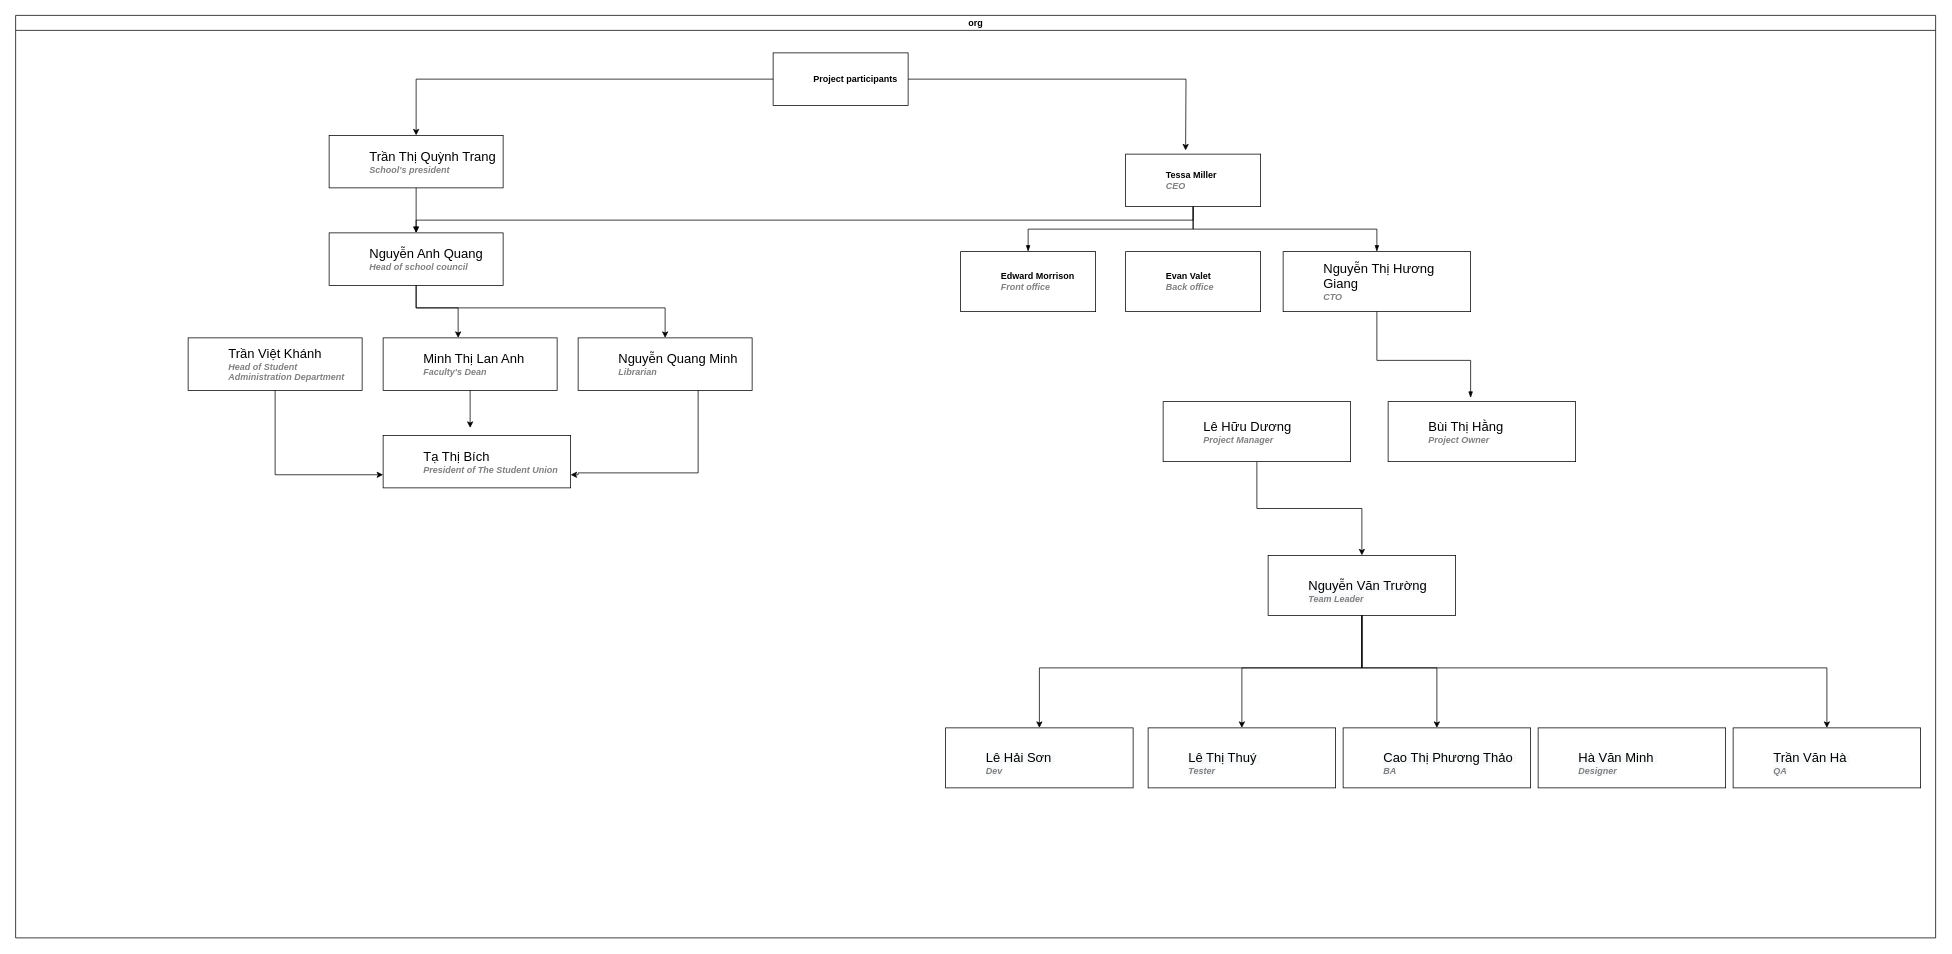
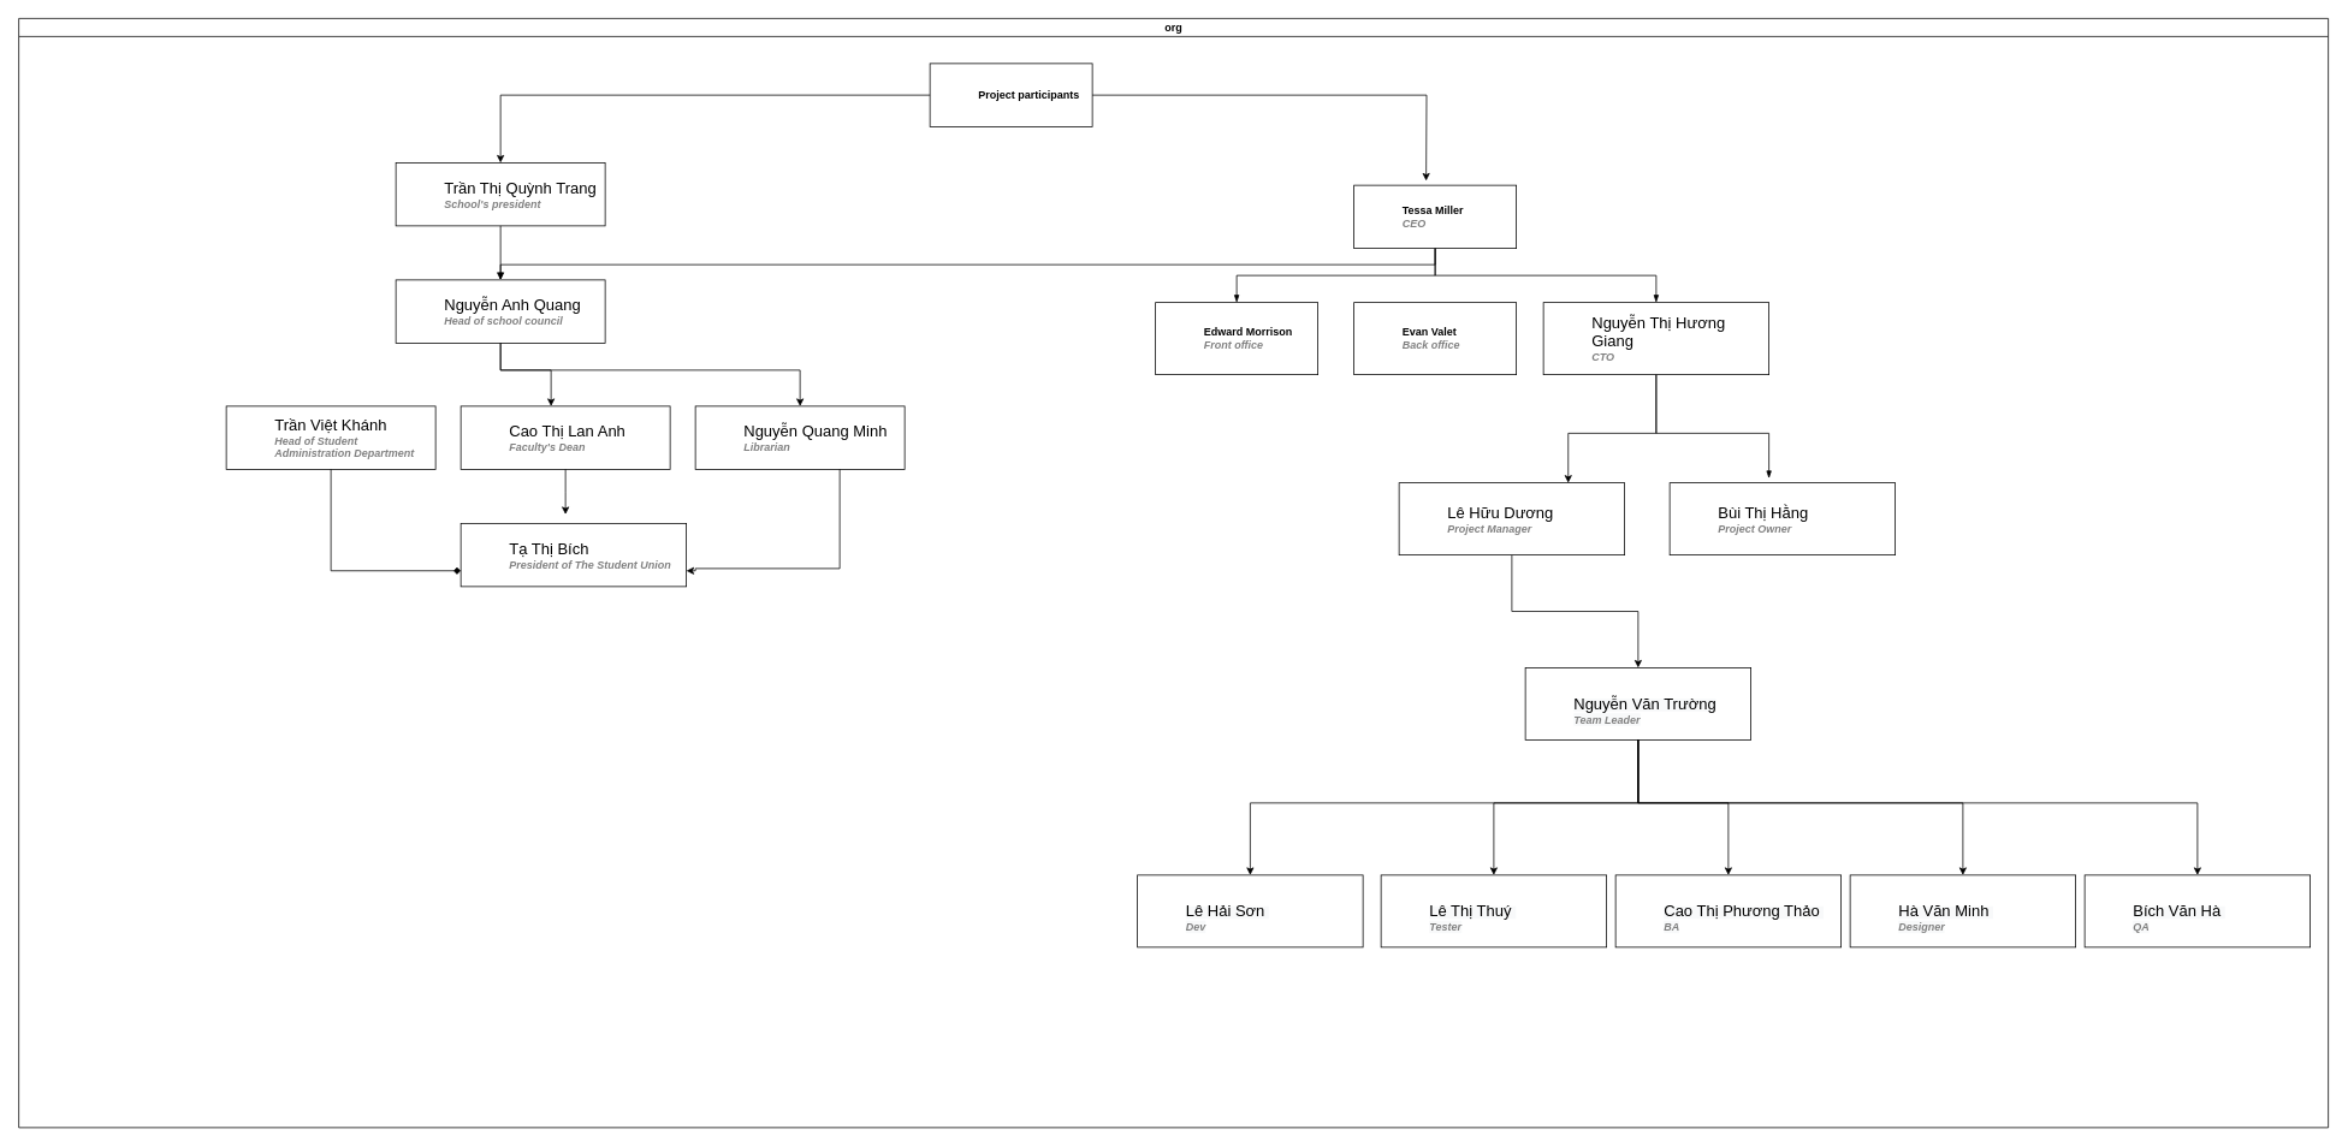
+ <mxCell id="9" style="edgeStyle=orthogonalEdgeStyle;rounded=0;orthogonalLoop=1;jettySize=auto;html=1;entryX=0.75;entryY=0;entryDx=0;entryDy=0;" edge="1" parent="2" source="10" target="13"><mxGeometry relative="1" as="geometry"><Array as="points"><mxPoint x="1815" y="460" /><mxPoint x="1718" y="460" /></Array></mxGeometry></mxCell>
- <mxCell id="33" value="&lt;span style=&quot;font-weight: normal; font-size: 13pt; font-family: Calibri, Arial;&quot; data-sheets-userformat=&quot;{&amp;quot;2&amp;quot;:15273,&amp;quot;3&amp;quot;:{&amp;quot;1&amp;quot;:0},&amp;quot;6&amp;quot;:{&amp;quot;1&amp;quot;:[{&amp;quot;1&amp;quot;:2,&amp;quot;2&amp;quot;:0,&amp;quot;5&amp;quot;:{&amp;quot;1&amp;quot;:2,&amp;quot;2&amp;quot;:0}},{&amp;quot;1&amp;quot;:0,&amp;quot;2&amp;quot;:0,&amp;quot;3&amp;quot;:3},{&amp;quot;1&amp;quot;:1,&amp;quot;2&amp;quot;:0,&amp;quot;4&amp;quot;:1}]},&amp;quot;8&amp;quot;:{&amp;quot;1&amp;quot;:[{&amp;quot;1&amp;quot;:2,&amp;quot;2&amp;quot;:0,&amp;quot;5&amp;quot;:{&amp;quot;1&amp;quot;:2,&amp;quot;2&amp;quot;:0}},{&amp;quot;1&amp;quot;:0,&amp;quot;2&amp;quot;:0,&amp;quot;3&amp;quot;:3},{&amp;quot;1&amp;quot;:1,&amp;quot;2&amp;quot;:0,&amp;quot;4&amp;quot;:1}]},&amp;quot;10&amp;quot;:1,&amp;quot;11&amp;quot;:0,&amp;quot;12&amp;quot;:0,&amp;quot;14&amp;quot;:{&amp;quot;1&amp;quot;:2,&amp;quot;2&amp;quot;:0},&amp;quot;15&amp;quot;:&amp;quot;Calibri, sans-serif&amp;quot;,&amp;quot;16&amp;quot;:13}&quot; data-sheets-value=&quot;{&amp;quot;1&amp;quot;:2,&amp;quot;2&amp;quot;:&amp;quot;Cao Thị Lan Anh (đại diện)&amp;quot;}&quot;&gt;Minh Thị Lan Anh&amp;nbsp;&lt;/span&gt;&lt;br&gt;&lt;font color=&quot;#808080&quot;&gt;&lt;i&gt;Faculty's Dean&lt;/i&gt;&lt;/font&gt;" style="label;image=https://cdn3.iconfinder.com/data/icons/user-avatars-1/512/users-3-128.png;whiteSpace=wrap;html=1;rounded=0;glass=0;treeMoving=1;treeFolding=1;" vertex="1" parent="2"><mxGeometry x="490" y="430" width="232" height="70" as="geometry" /></mxCell>
+ <mxCell id="33" value="&lt;span style=&quot;font-weight: normal; font-size: 13pt; font-family: Calibri, Arial;&quot; data-sheets-userformat=&quot;{&amp;quot;2&amp;quot;:15273,&amp;quot;3&amp;quot;:{&amp;quot;1&amp;quot;:0},&amp;quot;6&amp;quot;:{&amp;quot;1&amp;quot;:[{&amp;quot;1&amp;quot;:2,&amp;quot;2&amp;quot;:0,&amp;quot;5&amp;quot;:{&amp;quot;1&amp;quot;:2,&amp;quot;2&amp;quot;:0}},{&amp;quot;1&amp;quot;:0,&amp;quot;2&amp;quot;:0,&amp;quot;3&amp;quot;:3},{&amp;quot;1&amp;quot;:1,&amp;quot;2&amp;quot;:0,&amp;quot;4&amp;quot;:1}]},&amp;quot;8&amp;quot;:{&amp;quot;1&amp;quot;:[{&amp;quot;1&amp;quot;:2,&amp;quot;2&amp;quot;:0,&amp;quot;5&amp;quot;:{&amp;quot;1&amp;quot;:2,&amp;quot;2&amp;quot;:0}},{&amp;quot;1&amp;quot;:0,&amp;quot;2&amp;quot;:0,&amp;quot;3&amp;quot;:3},{&amp;quot;1&amp;quot;:1,&amp;quot;2&amp;quot;:0,&amp;quot;4&amp;quot;:1}]},&amp;quot;10&amp;quot;:1,&amp;quot;11&amp;quot;:0,&amp;quot;12&amp;quot;:0,&amp;quot;14&amp;quot;:{&amp;quot;1&amp;quot;:2,&amp;quot;2&amp;quot;:0},&amp;quot;15&amp;quot;:&amp;quot;Calibri, sans-serif&amp;quot;,&amp;quot;16&amp;quot;:13}&quot; data-sheets-value=&quot;{&amp;quot;1&amp;quot;:2,&amp;quot;2&amp;quot;:&amp;quot;Cao Thị Lan Anh (đại diện)&amp;quot;}&quot;&gt;Cao Thị Lan Anh&amp;nbsp;&lt;/span&gt;&lt;br&gt;&lt;font color=&quot;#808080&quot;&gt;&lt;i&gt;Faculty's Dean&lt;/i&gt;&lt;/font&gt;" style="label;image=https://cdn3.iconfinder.com/data/icons/user-avatars-1/512/users-3-128.png;whiteSpace=wrap;html=1;rounded=0;glass=0;treeMoving=1;treeFolding=1;" vertex="1" parent="2"><mxGeometry x="490" y="430" width="232" height="70" as="geometry" /></mxCell>
- <mxCell id="37" style="edgeStyle=orthogonalEdgeStyle;rounded=0;orthogonalLoop=1;jettySize=auto;html=1;entryX=0;entryY=0.75;entryDx=0;entryDy=0;" edge="1" parent="2" source="31" target="36"><mxGeometry relative="1" as="geometry"><mxPoint x="346" y="650" as="targetPoint" /><Array as="points"><mxPoint x="346" y="613" /></Array></mxGeometry></mxCell>
+ <mxCell id="37" style="edgeStyle=orthogonalEdgeStyle;rounded=0;orthogonalLoop=1;jettySize=auto;html=1;entryX=0;entryY=0.75;entryDx=0;entryDy=0;endArrow=diamond;" edge="1" parent="2" source="31" target="36"><mxGeometry relative="1" as="geometry"><mxPoint x="346" y="650" as="targetPoint" /><Array as="points"><mxPoint x="346" y="613" /></Array></mxGeometry></mxCell>
+ <mxCell id="23" style="edgeStyle=orthogonalEdgeStyle;rounded=0;orthogonalLoop=1;jettySize=auto;html=1;entryX=0.5;entryY=0;entryDx=0;entryDy=0;" edge="1" target="24" source="16" parent="2"><mxGeometry relative="1" as="geometry"><mxPoint x="1785" y="585" as="sourcePoint" /><Array as="points"><mxPoint x="1795" y="870" /><mxPoint x="2155" y="870" /></Array></mxGeometry></mxCell>
- <mxCell id="26" value="&lt;br&gt;&lt;font style=&quot;font-family: Helvetica; font-size: 12px; font-style: normal; font-variant-ligatures: normal; font-variant-caps: normal; font-weight: 700; letter-spacing: normal; orphans: 2; text-align: left; text-indent: 0px; text-transform: none; widows: 2; word-spacing: 0px; -webkit-text-stroke-width: 0px; background-color: rgb(248, 249, 250); text-decoration-thickness: initial; text-decoration-style: initial; text-decoration-color: initial;&quot; color=&quot;#808080&quot;&gt;&lt;span style=&quot;color: rgb(0, 0, 0); font-weight: normal; font-size: 13pt; font-family: Calibri, Arial;&quot; data-sheets-userformat=&quot;{&amp;quot;2&amp;quot;:15273,&amp;quot;3&amp;quot;:{&amp;quot;1&amp;quot;:0},&amp;quot;6&amp;quot;:{&amp;quot;1&amp;quot;:[{&amp;quot;1&amp;quot;:2,&amp;quot;2&amp;quot;:0,&amp;quot;5&amp;quot;:{&amp;quot;1&amp;quot;:2,&amp;quot;2&amp;quot;:0}},{&amp;quot;1&amp;quot;:0,&amp;quot;2&amp;quot;:0,&amp;quot;3&amp;quot;:3},{&amp;quot;1&amp;quot;:1,&amp;quot;2&amp;quot;:0,&amp;quot;4&amp;quot;:1}]},&amp;quot;8&amp;quot;:{&amp;quot;1&amp;quot;:[{&amp;quot;1&amp;quot;:2,&amp;quot;2&amp;quot;:0,&amp;quot;5&amp;quot;:{&amp;quot;1&amp;quot;:2,&amp;quot;2&amp;quot;:0}},{&amp;quot;1&amp;quot;:0,&amp;quot;2&amp;quot;:0,&amp;quot;3&amp;quot;:3},{&amp;quot;1&amp;quot;:1,&amp;quot;2&amp;quot;:0,&amp;quot;4&amp;quot;:1}]},&amp;quot;10&amp;quot;:1,&amp;quot;11&amp;quot;:0,&amp;quot;12&amp;quot;:0,&amp;quot;14&amp;quot;:{&amp;quot;1&amp;quot;:2,&amp;quot;2&amp;quot;:0},&amp;quot;15&amp;quot;:&amp;quot;Calibri, sans-serif&amp;quot;,&amp;quot;16&amp;quot;:13}&quot; data-sheets-value=&quot;{&amp;quot;1&amp;quot;:2,&amp;quot;2&amp;quot;:&amp;quot;Nguyễn Văn Trường&amp;quot;}&quot;&gt;&lt;span style=&quot;font-size: 13pt;&quot; data-sheets-userformat=&quot;{&amp;quot;2&amp;quot;:15273,&amp;quot;3&amp;quot;:{&amp;quot;1&amp;quot;:0},&amp;quot;6&amp;quot;:{&amp;quot;1&amp;quot;:[{&amp;quot;1&amp;quot;:2,&amp;quot;2&amp;quot;:0,&amp;quot;5&amp;quot;:{&amp;quot;1&amp;quot;:2,&amp;quot;2&amp;quot;:0}},{&amp;quot;1&amp;quot;:0,&amp;quot;2&amp;quot;:0,&amp;quot;3&amp;quot;:3},{&amp;quot;1&amp;quot;:1,&amp;quot;2&amp;quot;:0,&amp;quot;4&amp;quot;:1}]},&amp;quot;8&amp;quot;:{&amp;quot;1&amp;quot;:[{&amp;quot;1&amp;quot;:2,&amp;quot;2&amp;quot;:0,&amp;quot;5&amp;quot;:{&amp;quot;1&amp;quot;:2,&amp;quot;2&amp;quot;:0}},{&amp;quot;1&amp;quot;:0,&amp;quot;2&amp;quot;:0,&amp;quot;3&amp;quot;:3},{&amp;quot;1&amp;quot;:1,&amp;quot;2&amp;quot;:0,&amp;quot;4&amp;quot;:1}]},&amp;quot;10&amp;quot;:1,&amp;quot;11&amp;quot;:0,&amp;quot;12&amp;quot;:0,&amp;quot;14&amp;quot;:{&amp;quot;1&amp;quot;:2,&amp;quot;2&amp;quot;:0},&amp;quot;15&amp;quot;:&amp;quot;Calibri, sans-serif&amp;quot;,&amp;quot;16&amp;quot;:13}&quot; data-sheets-value=&quot;{&amp;quot;1&amp;quot;:2,&amp;quot;2&amp;quot;:&amp;quot;Trần Văn Hà (đại diện)&amp;quot;}&quot;&gt;Trần Văn Hà&amp;nbsp;&lt;/span&gt;&lt;br&gt;&lt;/span&gt;&lt;i&gt;QA&lt;/i&gt;&lt;/font&gt;" style="label;image=https://cdn3.iconfinder.com/data/icons/user-avatars-1/512/users-2-128.png;whiteSpace=wrap;html=1;rounded=0;glass=0;" vertex="1" parent="2"><mxGeometry x="2290" y="950" width="250" height="80" as="geometry" /></mxCell>
+ <mxCell id="26" value="&lt;br&gt;&lt;font style=&quot;font-family: Helvetica; font-size: 12px; font-style: normal; font-variant-ligatures: normal; font-variant-caps: normal; font-weight: 700; letter-spacing: normal; orphans: 2; text-align: left; text-indent: 0px; text-transform: none; widows: 2; word-spacing: 0px; -webkit-text-stroke-width: 0px; background-color: rgb(248, 249, 250); text-decoration-thickness: initial; text-decoration-style: initial; text-decoration-color: initial;&quot; color=&quot;#808080&quot;&gt;&lt;span style=&quot;color: rgb(0, 0, 0); font-weight: normal; font-size: 13pt; font-family: Calibri, Arial;&quot; data-sheets-userformat=&quot;{&amp;quot;2&amp;quot;:15273,&amp;quot;3&amp;quot;:{&amp;quot;1&amp;quot;:0},&amp;quot;6&amp;quot;:{&amp;quot;1&amp;quot;:[{&amp;quot;1&amp;quot;:2,&amp;quot;2&amp;quot;:0,&amp;quot;5&amp;quot;:{&amp;quot;1&amp;quot;:2,&amp;quot;2&amp;quot;:0}},{&amp;quot;1&amp;quot;:0,&amp;quot;2&amp;quot;:0,&amp;quot;3&amp;quot;:3},{&amp;quot;1&amp;quot;:1,&amp;quot;2&amp;quot;:0,&amp;quot;4&amp;quot;:1}]},&amp;quot;8&amp;quot;:{&amp;quot;1&amp;quot;:[{&amp;quot;1&amp;quot;:2,&amp;quot;2&amp;quot;:0,&amp;quot;5&amp;quot;:{&amp;quot;1&amp;quot;:2,&amp;quot;2&amp;quot;:0}},{&amp;quot;1&amp;quot;:0,&amp;quot;2&amp;quot;:0,&amp;quot;3&amp;quot;:3},{&amp;quot;1&amp;quot;:1,&amp;quot;2&amp;quot;:0,&amp;quot;4&amp;quot;:1}]},&amp;quot;10&amp;quot;:1,&amp;quot;11&amp;quot;:0,&amp;quot;12&amp;quot;:0,&amp;quot;14&amp;quot;:{&amp;quot;1&amp;quot;:2,&amp;quot;2&amp;quot;:0},&amp;quot;15&amp;quot;:&amp;quot;Calibri, sans-serif&amp;quot;,&amp;quot;16&amp;quot;:13}&quot; data-sheets-value=&quot;{&amp;quot;1&amp;quot;:2,&amp;quot;2&amp;quot;:&amp;quot;Nguyễn Văn Trường&amp;quot;}&quot;&gt;&lt;span style=&quot;font-size: 13pt;&quot; data-sheets-userformat=&quot;{&amp;quot;2&amp;quot;:15273,&amp;quot;3&amp;quot;:{&amp;quot;1&amp;quot;:0},&amp;quot;6&amp;quot;:{&amp;quot;1&amp;quot;:[{&amp;quot;1&amp;quot;:2,&amp;quot;2&amp;quot;:0,&amp;quot;5&amp;quot;:{&amp;quot;1&amp;quot;:2,&amp;quot;2&amp;quot;:0}},{&amp;quot;1&amp;quot;:0,&amp;quot;2&amp;quot;:0,&amp;quot;3&amp;quot;:3},{&amp;quot;1&amp;quot;:1,&amp;quot;2&amp;quot;:0,&amp;quot;4&amp;quot;:1}]},&amp;quot;8&amp;quot;:{&amp;quot;1&amp;quot;:[{&amp;quot;1&amp;quot;:2,&amp;quot;2&amp;quot;:0,&amp;quot;5&amp;quot;:{&amp;quot;1&amp;quot;:2,&amp;quot;2&amp;quot;:0}},{&amp;quot;1&amp;quot;:0,&amp;quot;2&amp;quot;:0,&amp;quot;3&amp;quot;:3},{&amp;quot;1&amp;quot;:1,&amp;quot;2&amp;quot;:0,&amp;quot;4&amp;quot;:1}]},&amp;quot;10&amp;quot;:1,&amp;quot;11&amp;quot;:0,&amp;quot;12&amp;quot;:0,&amp;quot;14&amp;quot;:{&amp;quot;1&amp;quot;:2,&amp;quot;2&amp;quot;:0},&amp;quot;15&amp;quot;:&amp;quot;Calibri, sans-serif&amp;quot;,&amp;quot;16&amp;quot;:13}&quot; data-sheets-value=&quot;{&amp;quot;1&amp;quot;:2,&amp;quot;2&amp;quot;:&amp;quot;Trần Văn Hà (đại diện)&amp;quot;}&quot;&gt;Bích Văn Hà&amp;nbsp;&lt;/span&gt;&lt;br&gt;&lt;/span&gt;&lt;i&gt;QA&lt;/i&gt;&lt;/font&gt;" style="label;image=https://cdn3.iconfinder.com/data/icons/user-avatars-1/512/users-2-128.png;whiteSpace=wrap;html=1;rounded=0;glass=0;" vertex="1" parent="2"><mxGeometry x="2290" y="950" width="250" height="80" as="geometry" /></mxCell>
